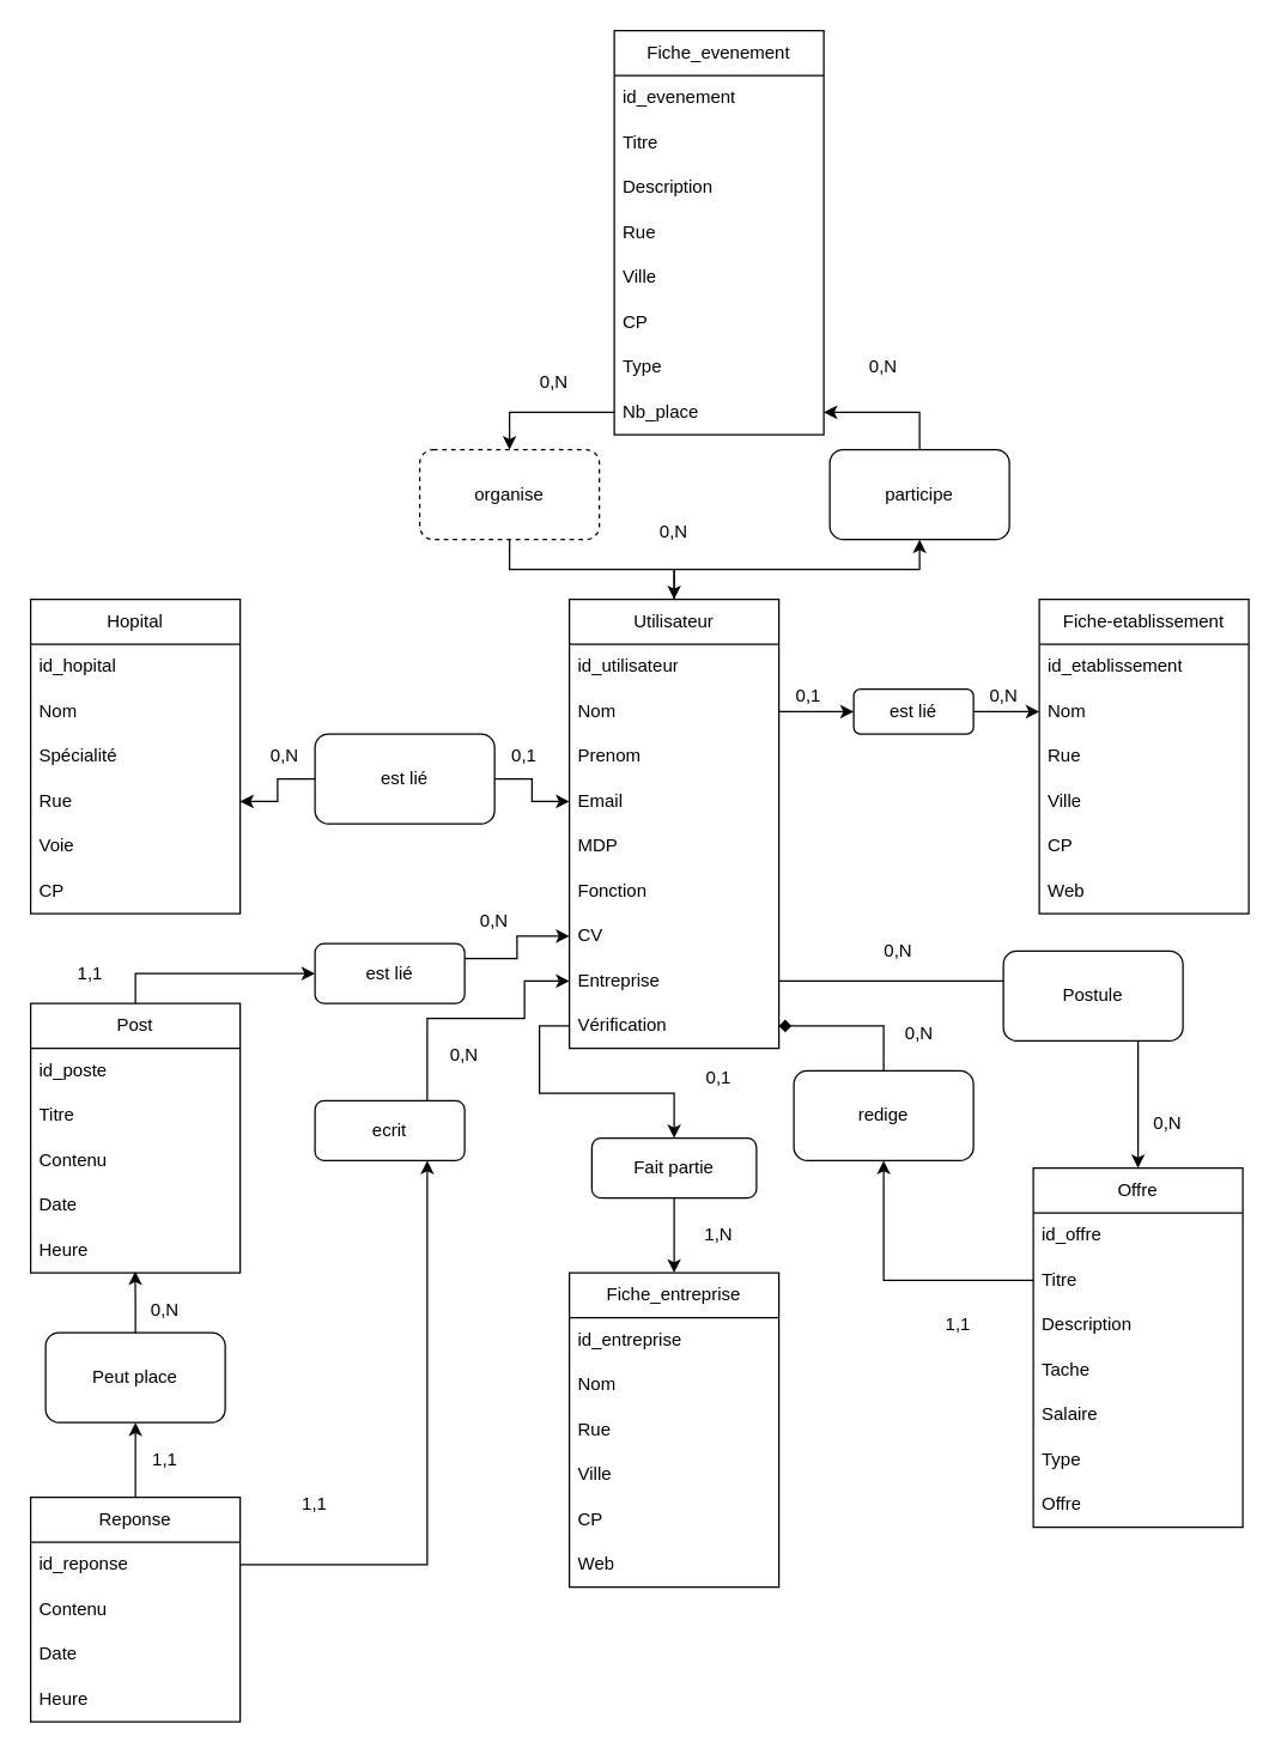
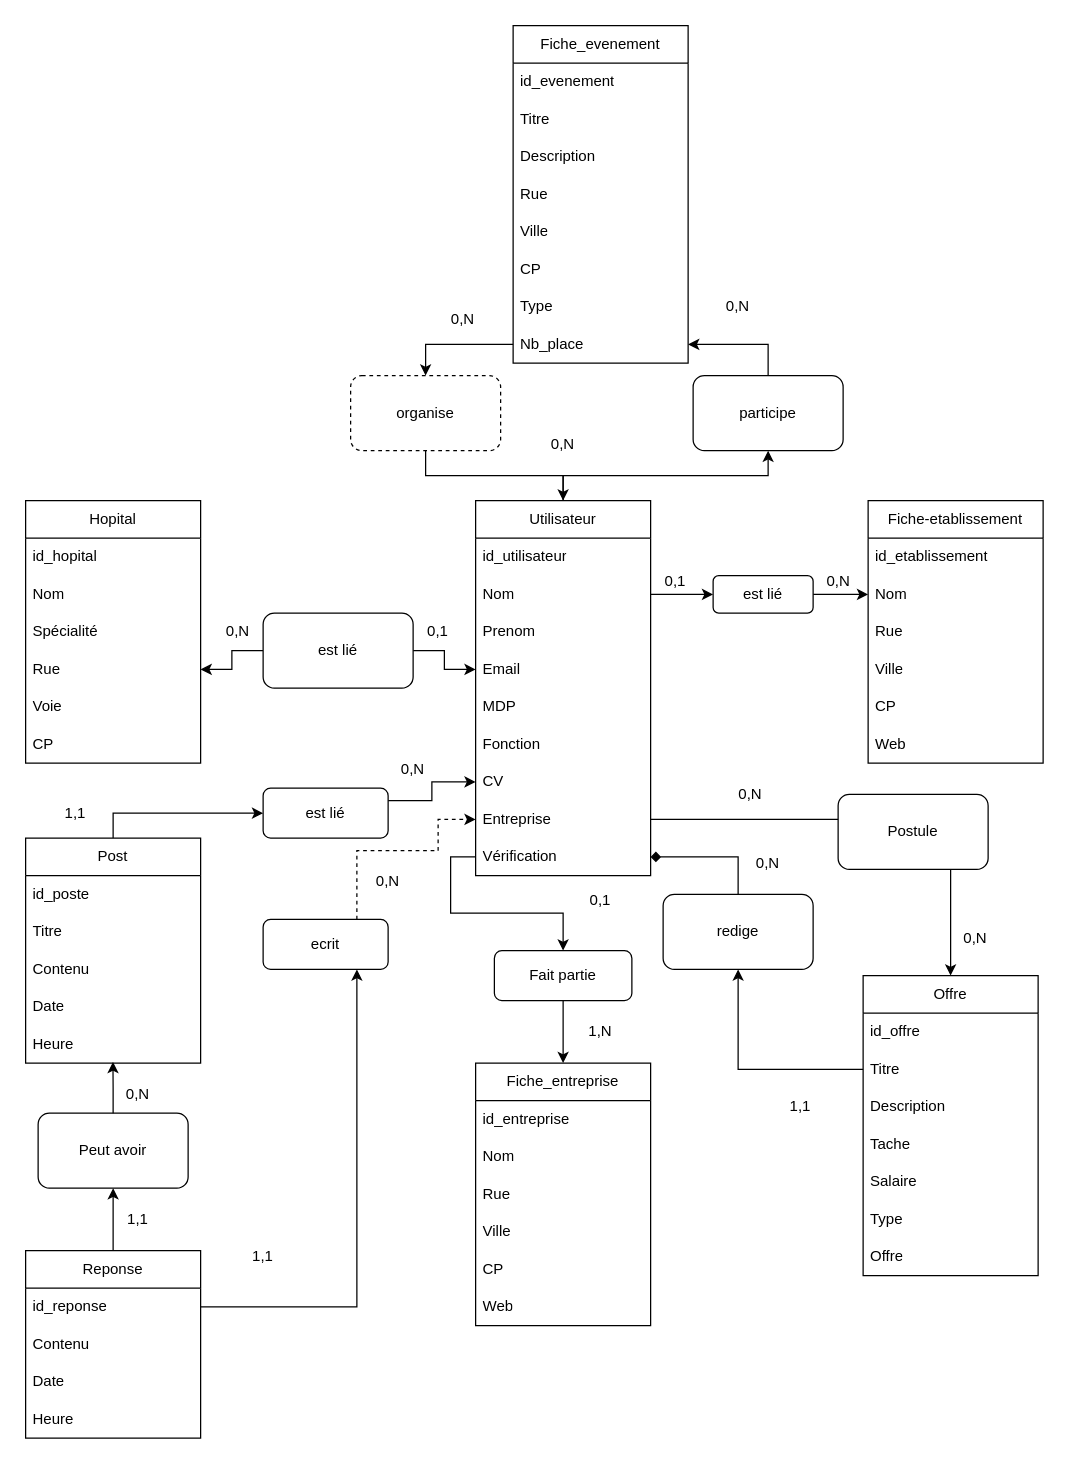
- <mxCell id="100" style="edgeStyle=orthogonalEdgeStyle;rounded=0;orthogonalLoop=1;jettySize=auto;html=1;exitX=0.75;exitY=0;exitDx=0;exitDy=0;entryX=0;entryY=0.5;entryDx=0;entryDy=0;" edge="1" parent="1" source="101" target="11"><mxGeometry relative="1" as="geometry"><Array as="points"><mxPoint x="285" y="680" /><mxPoint x="350" y="680" /><mxPoint x="350" y="655" /></Array></mxGeometry></mxCell>
+ <mxCell id="100" style="edgeStyle=orthogonalEdgeStyle;rounded=0;orthogonalLoop=1;jettySize=auto;html=1;exitX=0.75;exitY=0;exitDx=0;exitDy=0;entryX=0;entryY=0.5;entryDx=0;entryDy=0;dashed=1;" edge="1" parent="1" source="101" target="11"><mxGeometry relative="1" as="geometry"><Array as="points"><mxPoint x="285" y="680" /><mxPoint x="350" y="680" /><mxPoint x="350" y="655" /></Array></mxGeometry></mxCell>
- <mxCell id="79" value="Peut place" style="rounded=1;whiteSpace=wrap;html=1;" parent="1" vertex="1"><mxGeometry x="30" y="890" width="120" height="60" as="geometry" /></mxCell>
+ <mxCell id="79" value="Peut avoir" style="rounded=1;whiteSpace=wrap;html=1;" parent="1" vertex="1"><mxGeometry x="30" y="890" width="120" height="60" as="geometry" /></mxCell>
